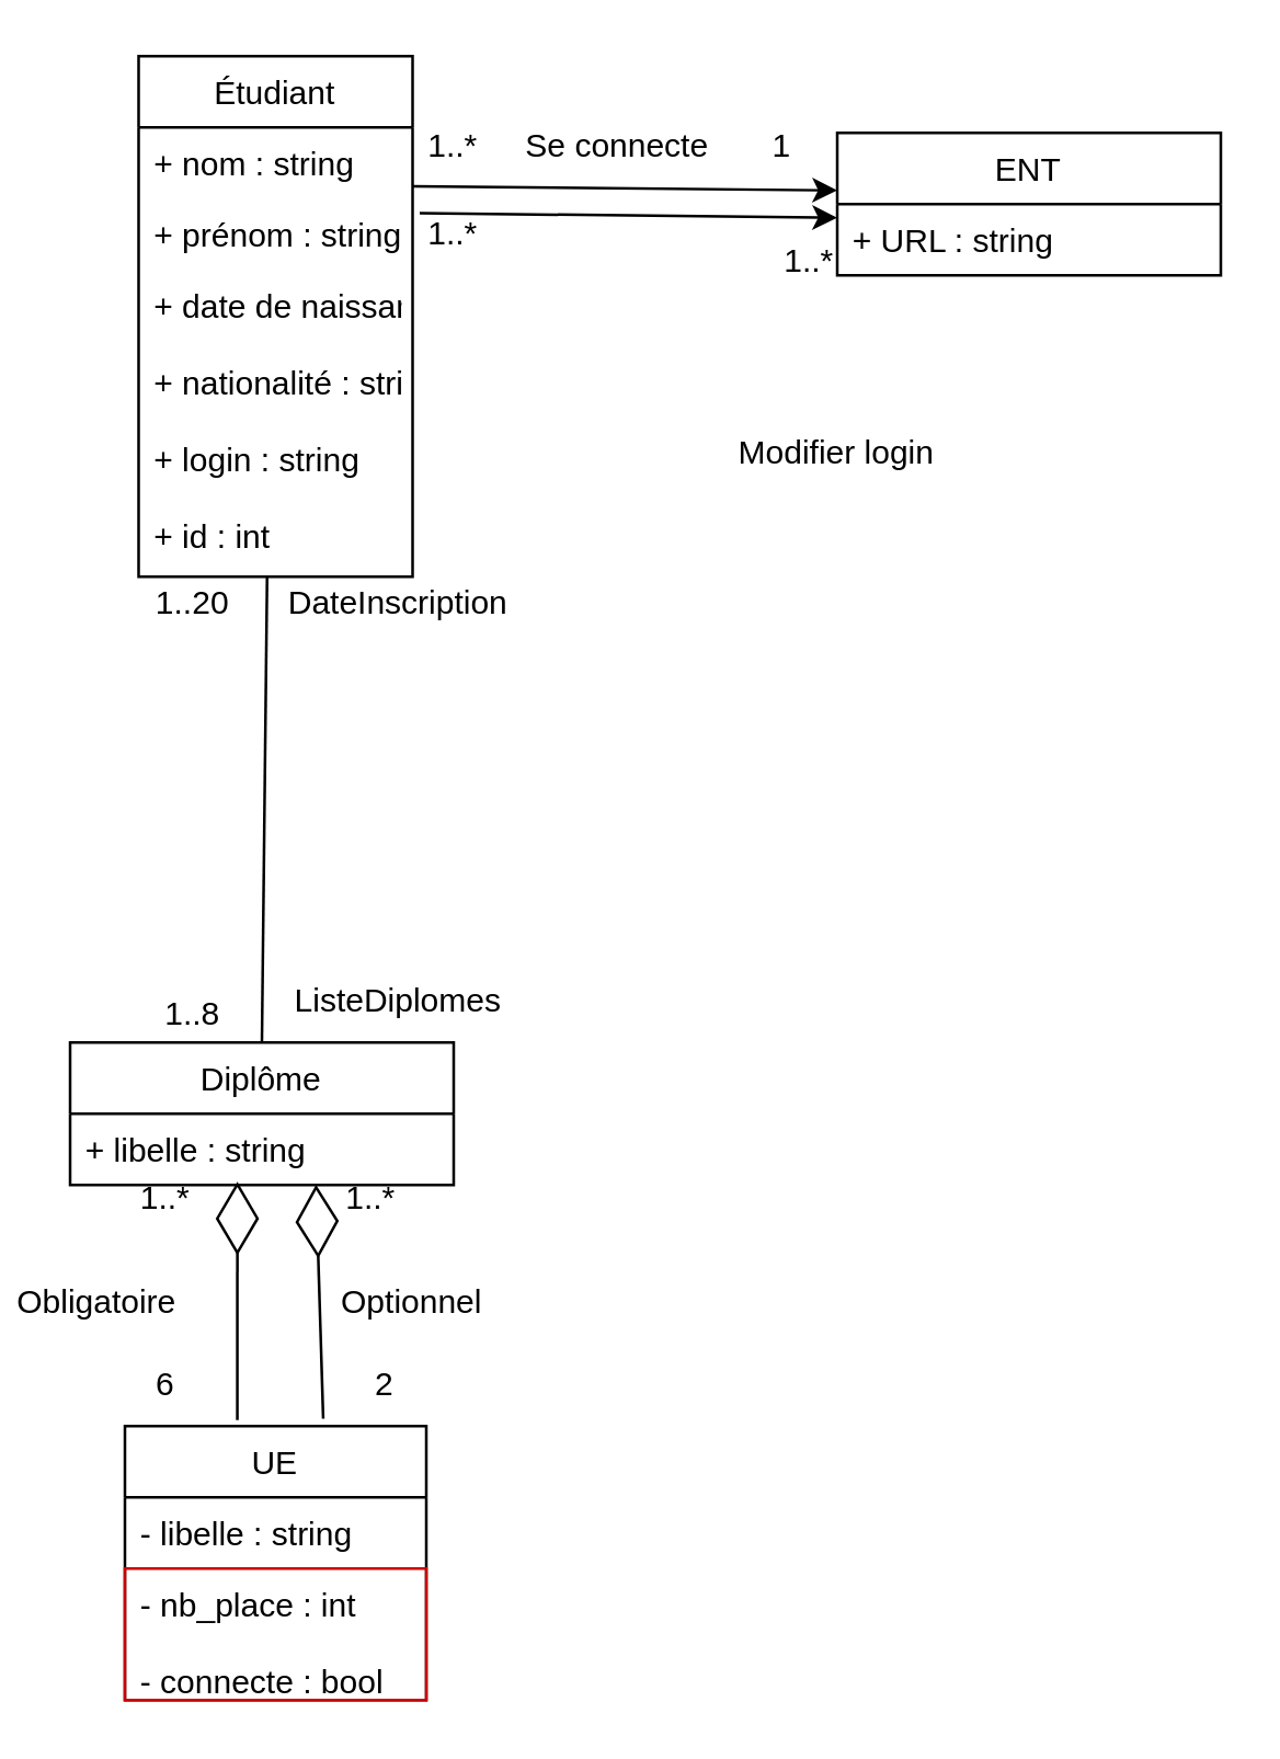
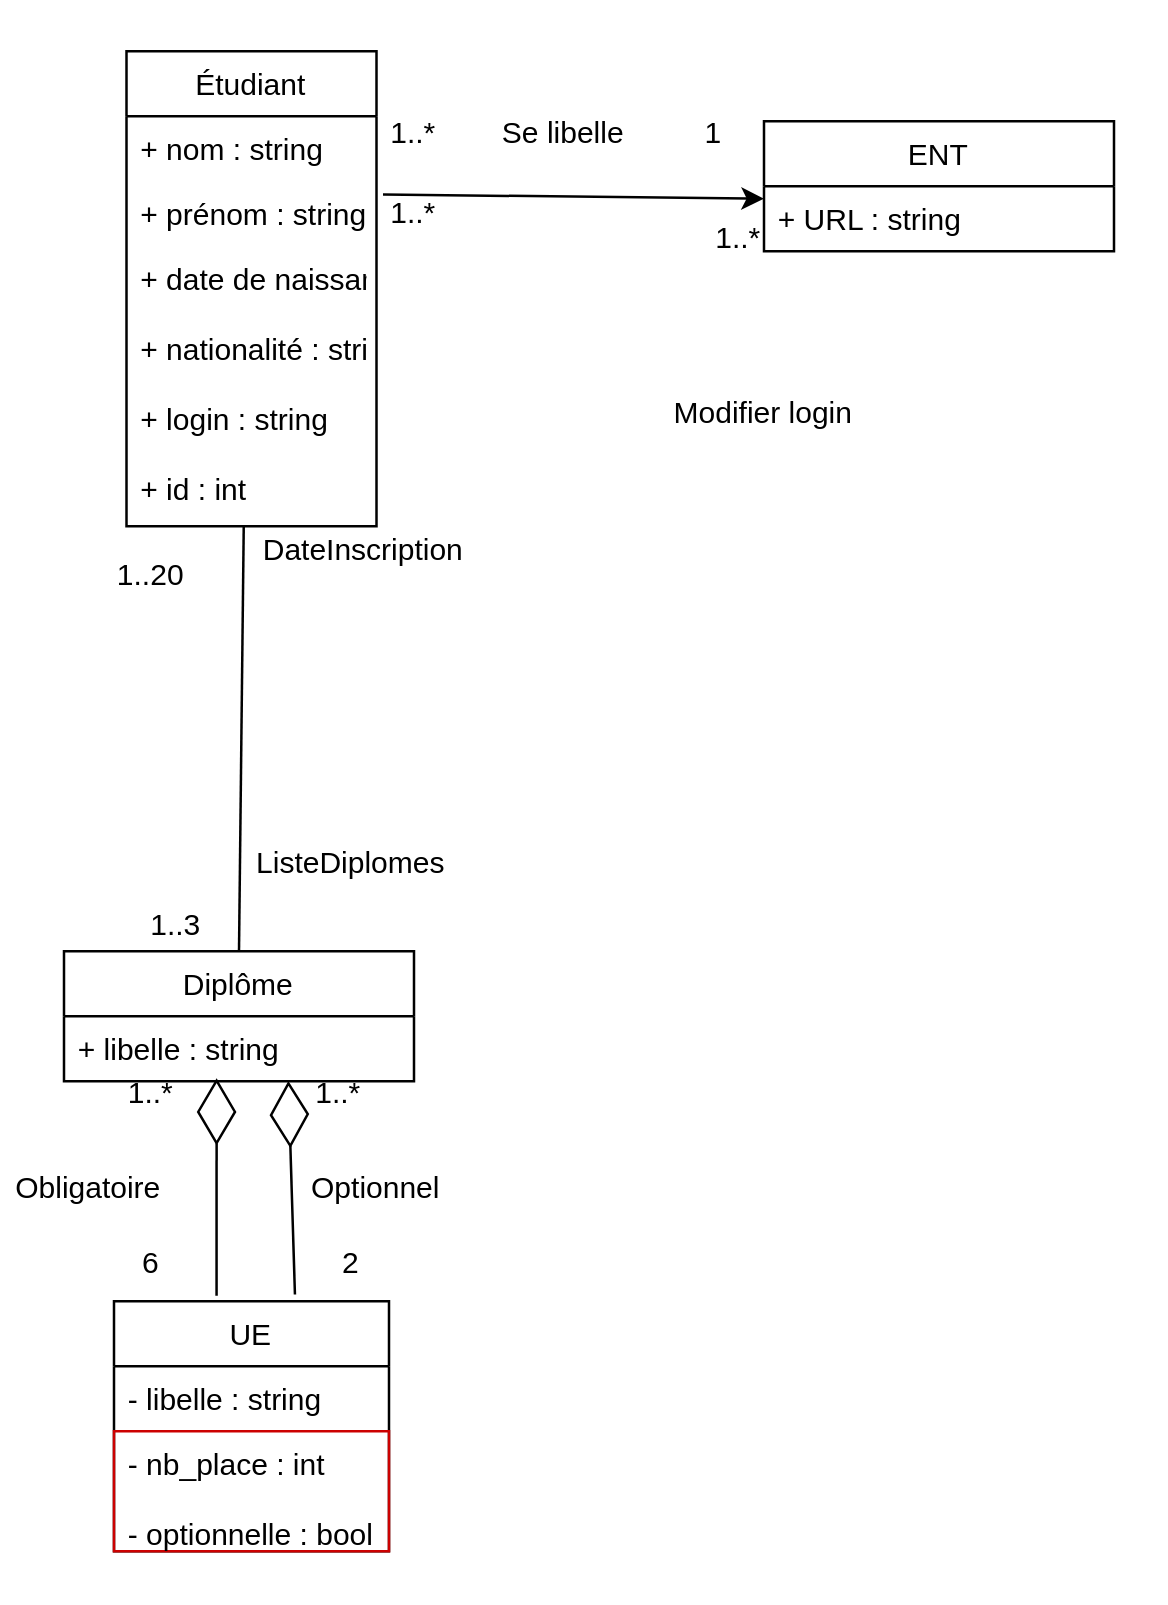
- <mxCell id="27" value="Se connecte" style="text;html=1;strokeColor=none;fillColor=none;align=center;verticalAlign=middle;whiteSpace=wrap;rounded=0;" vertex="1" parent="1"><mxGeometry x="185" y="38" width="80" height="30" as="geometry" /></mxCell>
+ <mxCell id="27" value="Se libelle" style="text;html=1;strokeColor=none;fillColor=none;align=center;verticalAlign=middle;whiteSpace=wrap;rounded=0;" vertex="1" parent="1"><mxGeometry x="185" y="38" width="80" height="30" as="geometry" /></mxCell>
- <mxCell id="26" value="" style="endArrow=classic;html=1;rounded=0;entryX=0;entryY=0.404;entryDx=0;entryDy=0;entryPerimeter=0;exitX=1;exitY=0.25;exitDx=0;exitDy=0;" edge="1" parent="1" source="2" target="16"><mxGeometry width="50" height="50" relative="1" as="geometry"><mxPoint x="195" y="160" as="sourcePoint" /><mxPoint x="245" y="110" as="targetPoint" /></mxGeometry></mxCell>
- <mxCell id="14" value="1..20" style="text;html=1;strokeColor=none;fillColor=none;align=center;verticalAlign=middle;whiteSpace=wrap;rounded=0;" vertex="1" parent="1"><mxGeometry x="55" y="210" width="30" height="20" as="geometry" /></mxCell>
+ <mxCell id="14" value="1..20" style="text;html=1;strokeColor=none;fillColor=none;align=center;verticalAlign=middle;whiteSpace=wrap;rounded=0;" vertex="1" parent="1"><mxGeometry x="45" y="220" width="30" height="20" as="geometry" /></mxCell>
- <mxCell id="15" value="ListeDiplomes" style="text;html=1;strokeColor=none;fillColor=none;align=center;verticalAlign=middle;whiteSpace=wrap;rounded=0;" vertex="1" parent="1"><mxGeometry x="115" y="350" width="60" height="30" as="geometry" /></mxCell>
+ <mxCell id="15" value="ListeDiplomes" style="text;html=1;strokeColor=none;fillColor=none;align=center;verticalAlign=middle;whiteSpace=wrap;rounded=0;" vertex="1" parent="1"><mxGeometry x="110" y="330" width="60" height="30" as="geometry" /></mxCell>
- <mxCell id="13" value="1..8" style="text;html=1;strokeColor=none;fillColor=none;align=center;verticalAlign=middle;whiteSpace=wrap;rounded=0;" vertex="1" parent="1"><mxGeometry x="55" y="360" width="30" height="20" as="geometry" /></mxCell>
+ <mxCell id="13" value="1..3" style="text;html=1;strokeColor=none;fillColor=none;align=center;verticalAlign=middle;whiteSpace=wrap;rounded=0;" vertex="1" parent="1"><mxGeometry x="55" y="360" width="30" height="20" as="geometry" /></mxCell>
- <mxCell id="10" value="- nb_place : int&#10;&#10;- connecte : bool" style="text;strokeColor=#CC0000;fillColor=none;align=left;verticalAlign=top;spacingLeft=4;spacingRight=4;overflow=hidden;rotatable=0;points=[[0,0.5],[1,0.5]];portConstraint=eastwest;" parent="8" vertex="1"><mxGeometry y="52" width="110" height="48" as="geometry" /></mxCell>
+ <mxCell id="10" value="- nb_place : int&#10;&#10;- optionnelle : bool" style="text;strokeColor=#CC0000;fillColor=none;align=left;verticalAlign=top;spacingLeft=4;spacingRight=4;overflow=hidden;rotatable=0;points=[[0,0.5],[1,0.5]];portConstraint=eastwest;" parent="8" vertex="1"><mxGeometry y="52" width="110" height="48" as="geometry" /></mxCell>
